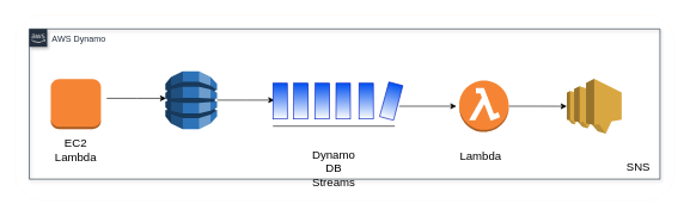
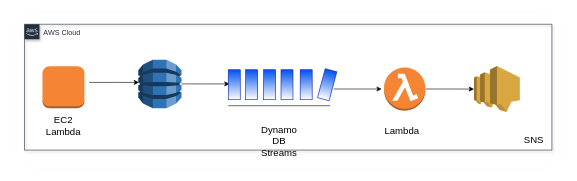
- <mxCell id="3" value="AWS Dynamo" style="points=[[0,0],[0.25,0],[0.5,0],[0.75,0],[1,0],[1,0.25],[1,0.5],[1,0.75],[1,1],[0.75,1],[0.5,1],[0.25,1],[0,1],[0,0.75],[0,0.5],[0,0.25]];outlineConnect=0;gradientColor=none;html=1;whiteSpace=wrap;fontSize=12;fontStyle=0;shape=mxgraph.aws4.group;grIcon=mxgraph.aws4.group_aws_cloud_alt;strokeColor=#232F3E;fillColor=none;verticalAlign=top;align=left;spacingLeft=30;fontColor=#232F3E;dashed=0;shadow=1;" parent="1" vertex="1"><mxGeometry x="40" y="40" width="880" height="210" as="geometry" /></mxCell>
+ <mxCell id="3" value="AWS Cloud" style="points=[[0,0],[0.25,0],[0.5,0],[0.75,0],[1,0],[1,0.25],[1,0.5],[1,0.75],[1,1],[0.75,1],[0.5,1],[0.25,1],[0,1],[0,0.75],[0,0.5],[0,0.25]];outlineConnect=0;gradientColor=none;html=1;whiteSpace=wrap;fontSize=12;fontStyle=0;shape=mxgraph.aws4.group;grIcon=mxgraph.aws4.group_aws_cloud_alt;strokeColor=#232F3E;fillColor=none;verticalAlign=top;align=left;spacingLeft=30;fontColor=#232F3E;dashed=0;shadow=1;" parent="1" vertex="1"><mxGeometry x="40" y="40" width="880" height="210" as="geometry" /></mxCell>
